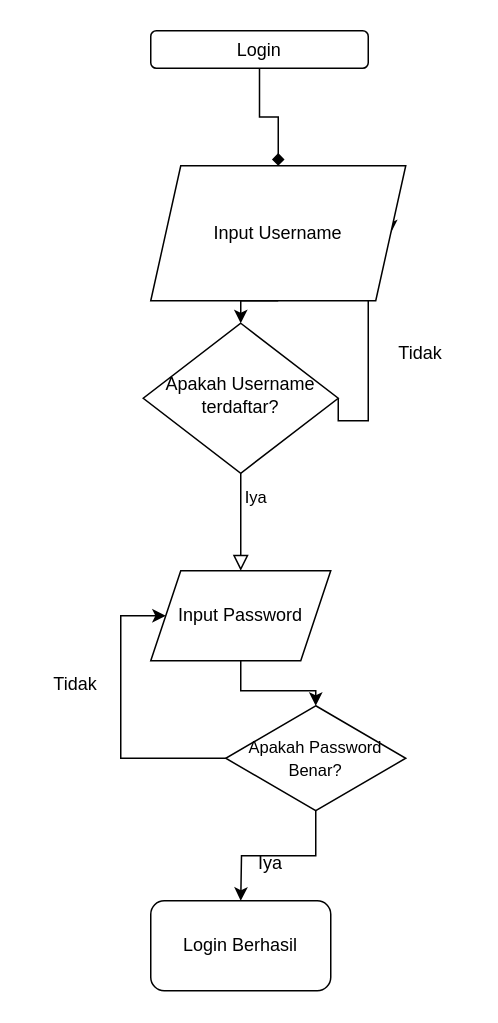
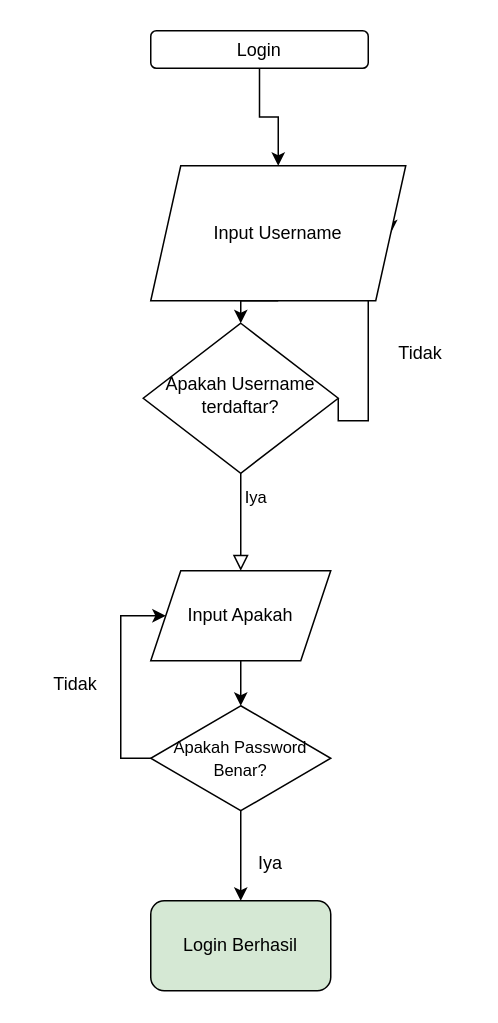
- <mxCell id="2" style="edgeStyle=orthogonalEdgeStyle;rounded=0;orthogonalLoop=1;jettySize=auto;html=1;exitX=0.5;exitY=1;exitDx=0;exitDy=0;entryX=0.5;entryY=0;entryDx=0;entryDy=0;endArrow=diamond;" edge="1" parent="1" source="3" target="16"><mxGeometry relative="1" as="geometry" /></mxCell>
+ <mxCell id="2" style="edgeStyle=orthogonalEdgeStyle;rounded=0;orthogonalLoop=1;jettySize=auto;html=1;exitX=0.5;exitY=1;exitDx=0;exitDy=0;entryX=0.5;entryY=0;entryDx=0;entryDy=0;" edge="1" parent="1" source="3" target="16"><mxGeometry relative="1" as="geometry" /></mxCell>
- <mxCell id="14" value="Input Password" style="shape=parallelogram;perimeter=parallelogramPerimeter;whiteSpace=wrap;html=1;fixedSize=1;" vertex="1" parent="1"><mxGeometry x="100" y="380" width="120" height="60" as="geometry" /></mxCell>
+ <mxCell id="14" value="Input Apakah" style="shape=parallelogram;perimeter=parallelogramPerimeter;whiteSpace=wrap;html=1;fixedSize=1;" vertex="1" parent="1"><mxGeometry x="100" y="380" width="120" height="60" as="geometry" /></mxCell>
- <mxCell id="10" value="&lt;font style=&quot;font-size: 11px;&quot;&gt;Apakah Password Benar?&lt;/font&gt;" style="rhombus;whiteSpace=wrap;html=1;" vertex="1" parent="1"><mxGeometry x="150" y="470" width="120" height="70" as="geometry" /></mxCell>
+ <mxCell id="10" value="&lt;font style=&quot;font-size: 11px;&quot;&gt;Apakah Password Benar?&lt;/font&gt;" style="rhombus;whiteSpace=wrap;html=1;" vertex="1" parent="1"><mxGeometry x="100" y="470" width="120" height="70" as="geometry" /></mxCell>
- <mxCell id="17" value="Login Berhasil" style="rounded=1;whiteSpace=wrap;html=1;" vertex="1" parent="1"><mxGeometry x="100" y="600" width="120" height="60" as="geometry" /></mxCell>
+ <mxCell id="17" value="Login Berhasil" style="rounded=1;whiteSpace=wrap;html=1;fillColor=#d5e8d4;" vertex="1" parent="1"><mxGeometry x="100" y="600" width="120" height="60" as="geometry" /></mxCell>
